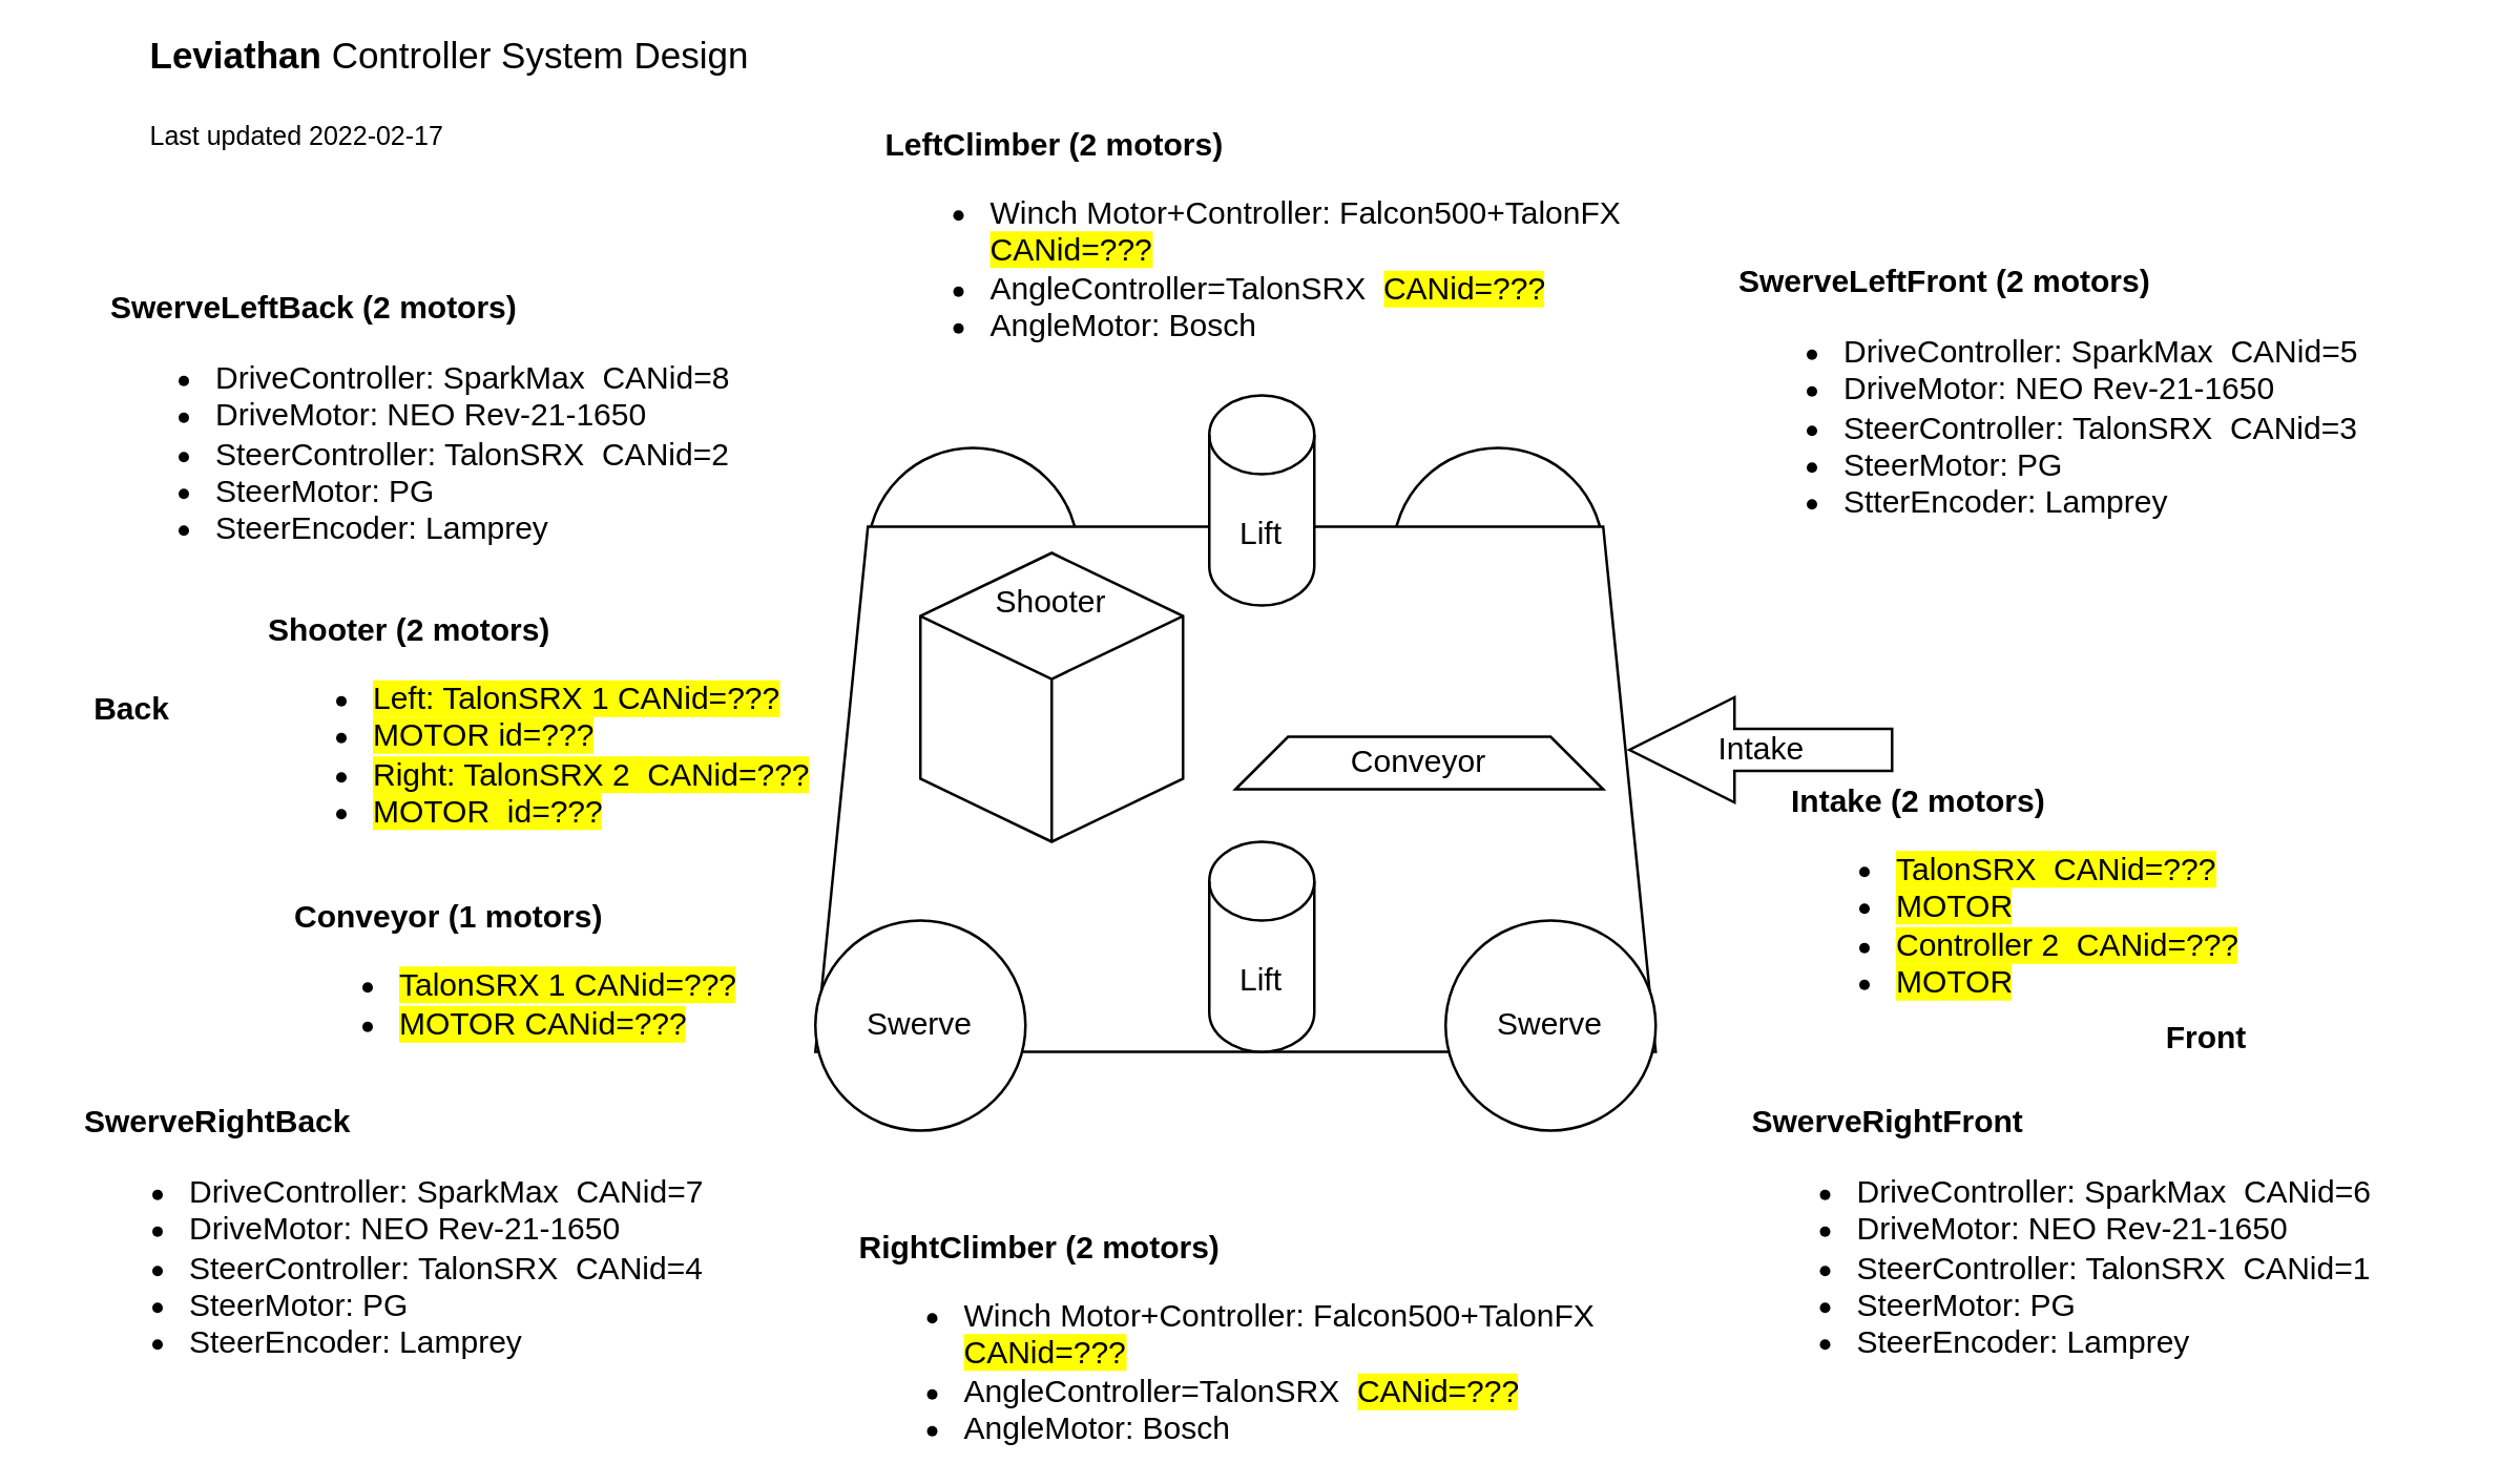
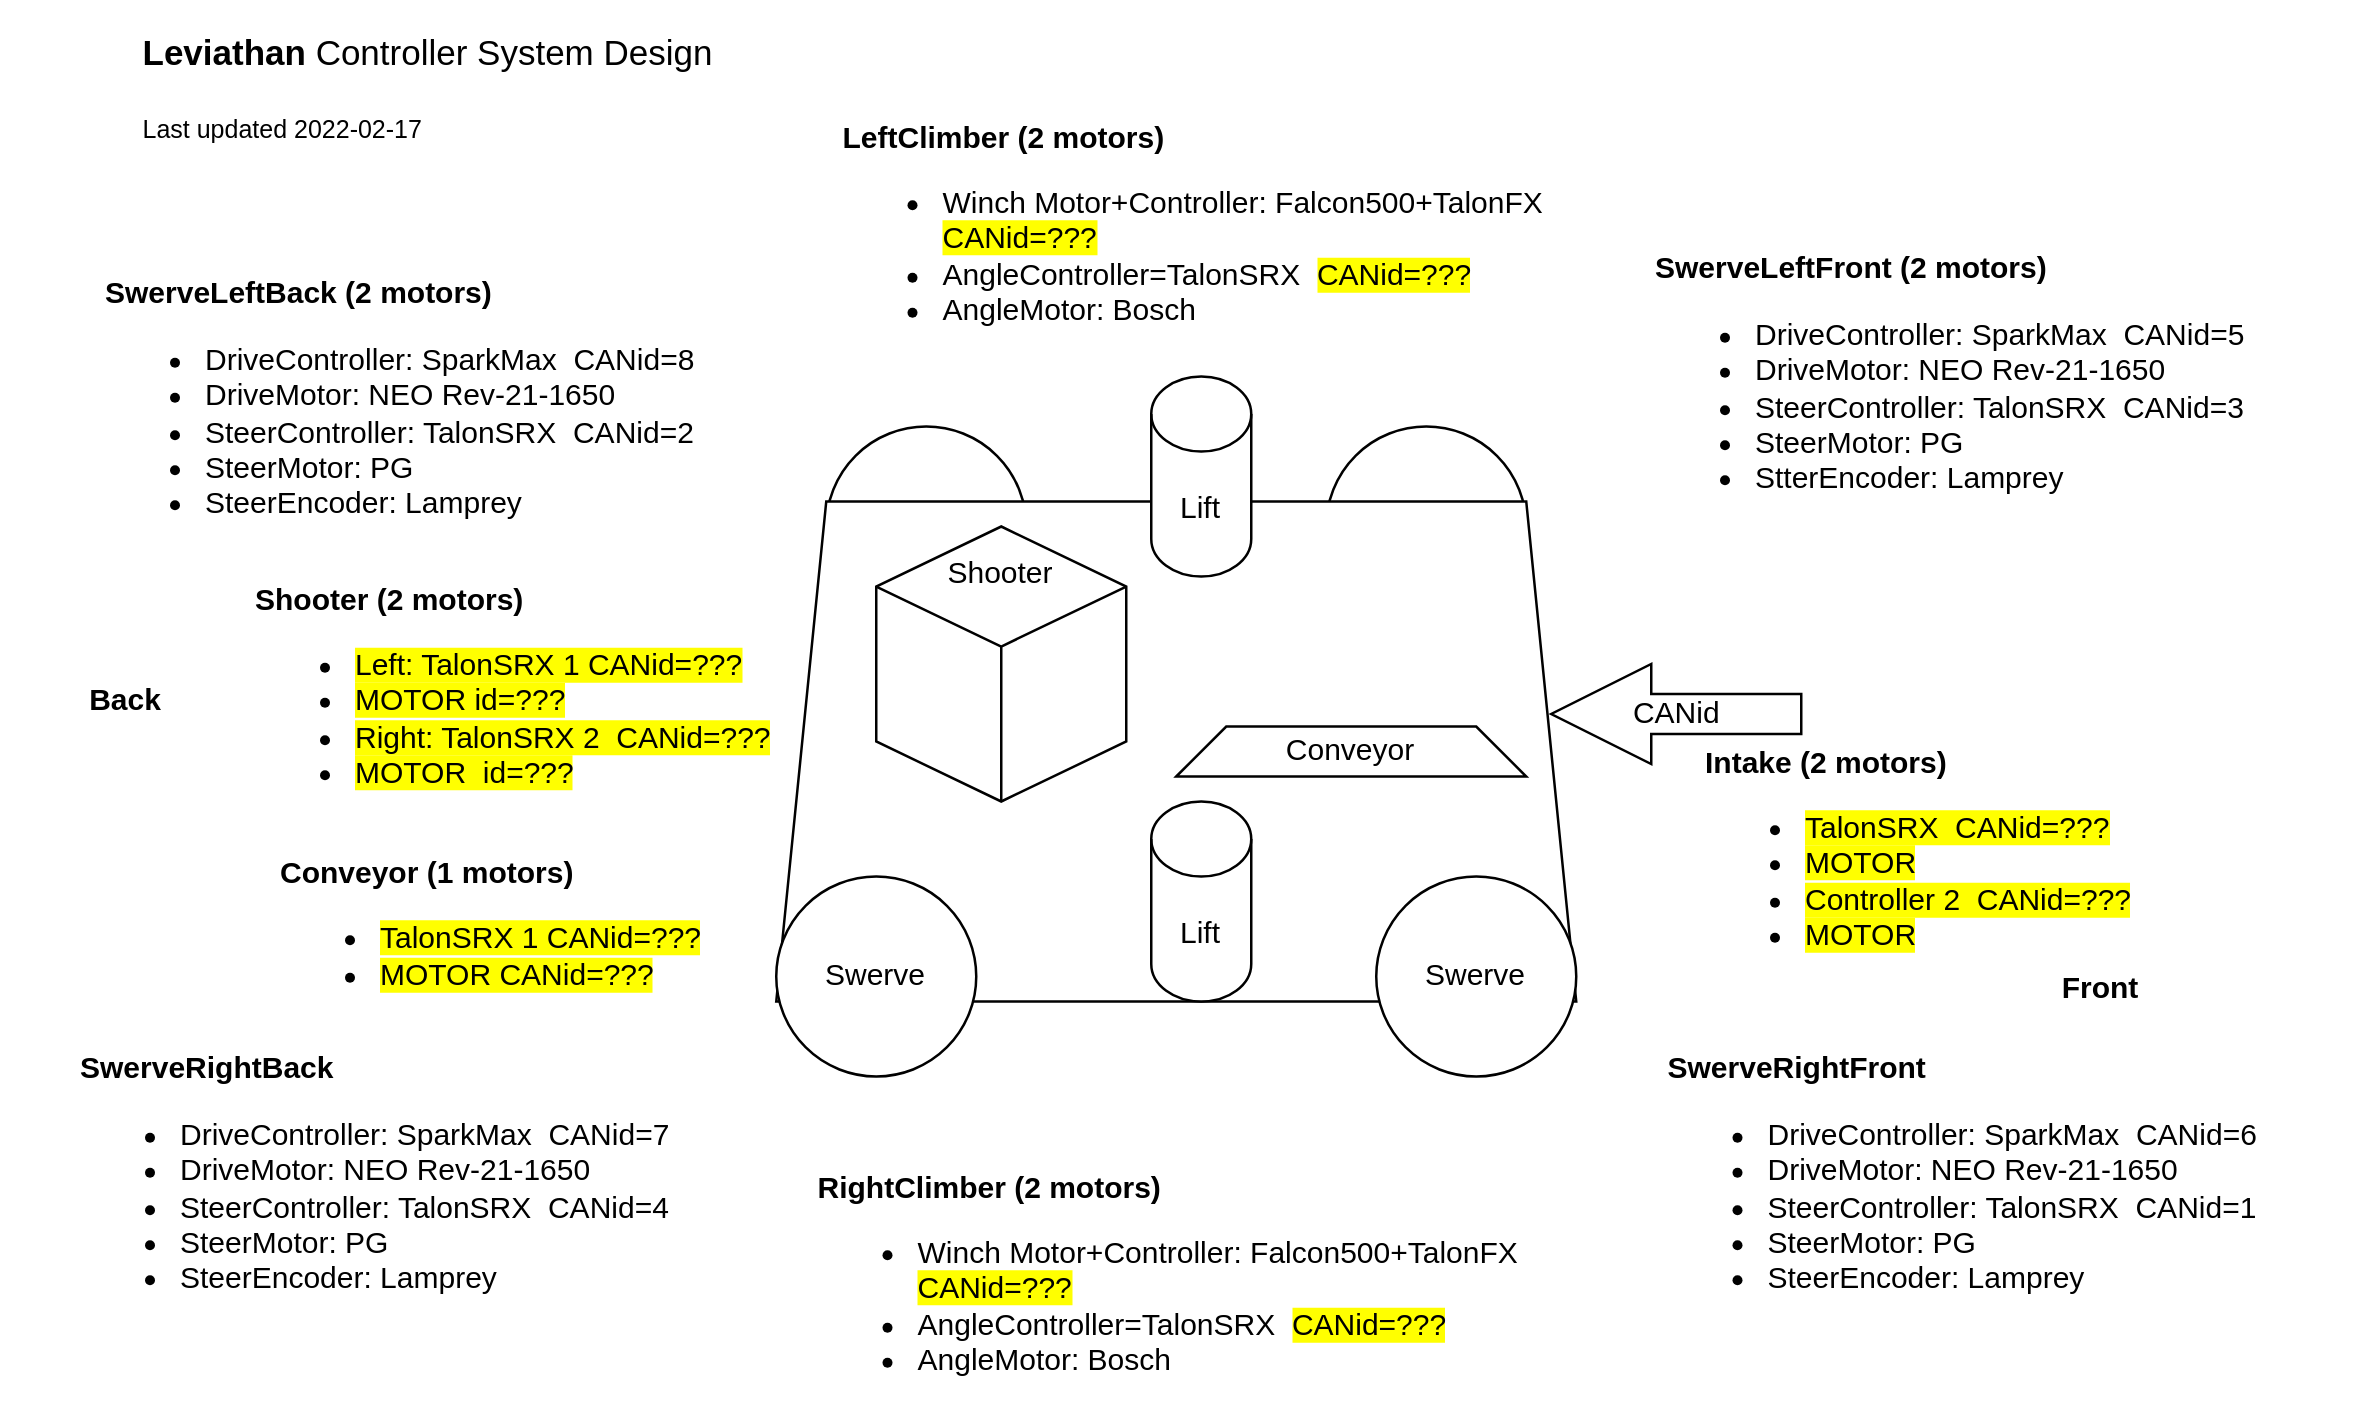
- <mxCell id="10" value="Back" style="text;html=1;strokeColor=none;fillColor=none;align=center;verticalAlign=middle;whiteSpace=wrap;rounded=0;fontStyle=1" parent="1" vertex="1"><mxGeometry x="20" y="255" width="60" height="30" as="geometry" /></mxCell>
+ <mxCell id="10" value="Back" style="text;html=1;strokeColor=none;fillColor=none;align=center;verticalAlign=middle;whiteSpace=wrap;rounded=0;fontStyle=1" parent="1" vertex="1"><mxGeometry x="20" y="265" width="60" height="30" as="geometry" /></mxCell>
- <mxCell id="17" value="Intake" style="html=1;shadow=0;dashed=0;align=center;verticalAlign=middle;shape=mxgraph.arrows2.arrow;dy=0.6;dx=40;flipH=1;notch=0;" parent="1" vertex="1"><mxGeometry x="620" y="265" width="100" height="40" as="geometry" /></mxCell>
+ <mxCell id="17" value="CANid" style="html=1;shadow=0;dashed=0;align=center;verticalAlign=middle;shape=mxgraph.arrows2.arrow;dy=0.6;dx=40;flipH=1;notch=0;" parent="1" vertex="1"><mxGeometry x="620" y="265" width="100" height="40" as="geometry" /></mxCell>
- <mxCell id="21" value="Conveyor" style="shape=trapezoid;perimeter=trapezoidPerimeter;whiteSpace=wrap;html=1;fixedSize=1;" parent="1" vertex="1"><mxGeometry x="470" y="280" width="140" height="20" as="geometry" /></mxCell>
+ <mxCell id="21" value="Conveyor" style="shape=trapezoid;perimeter=trapezoidPerimeter;whiteSpace=wrap;html=1;fixedSize=1;" parent="1" vertex="1"><mxGeometry x="470" y="290" width="140" height="20" as="geometry" /></mxCell>
